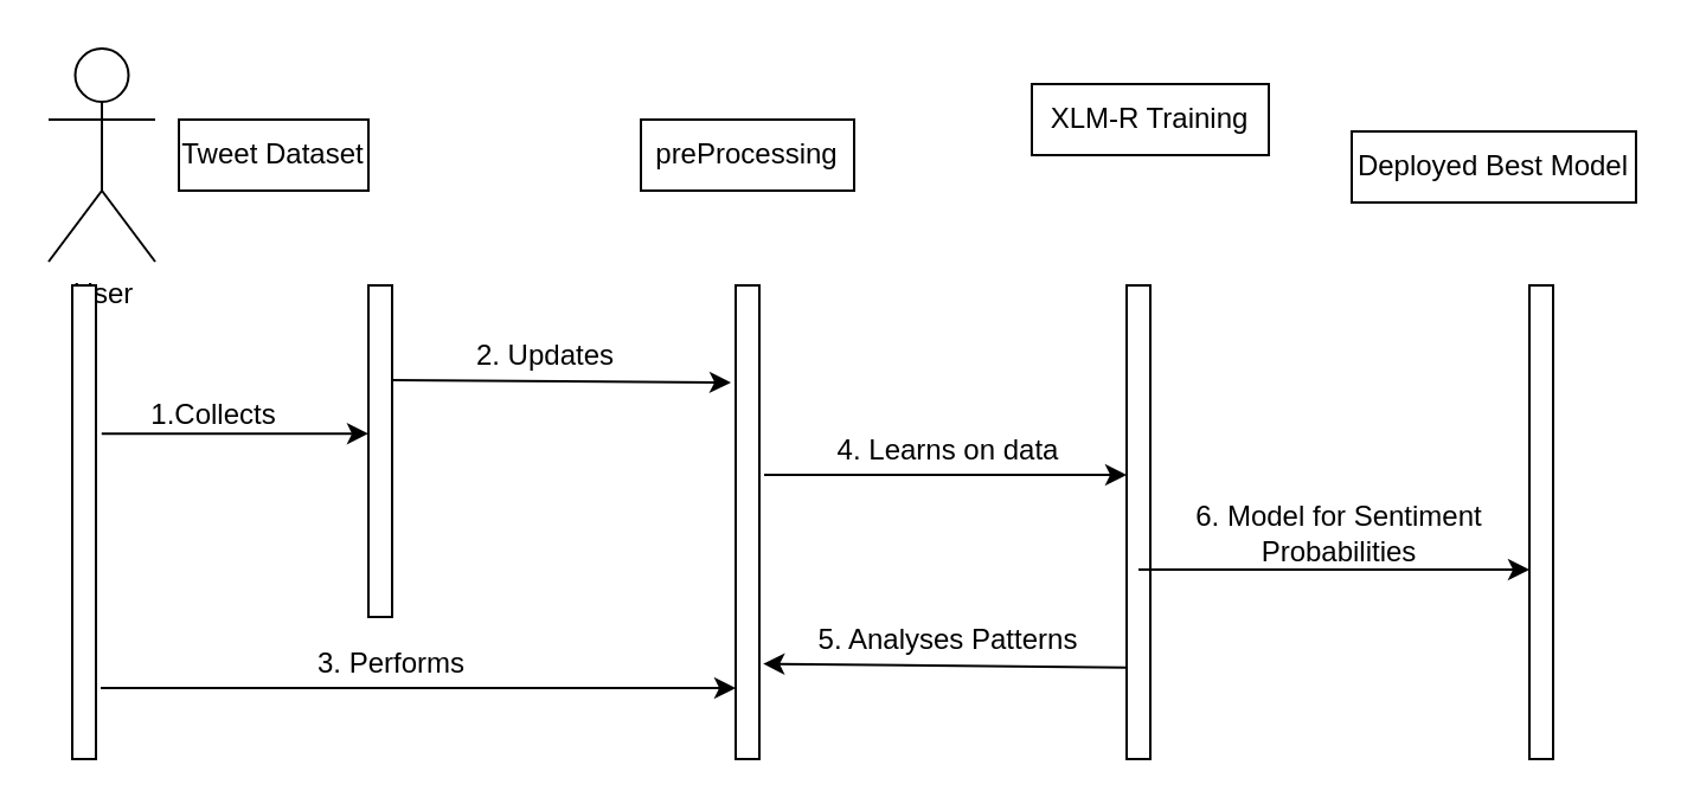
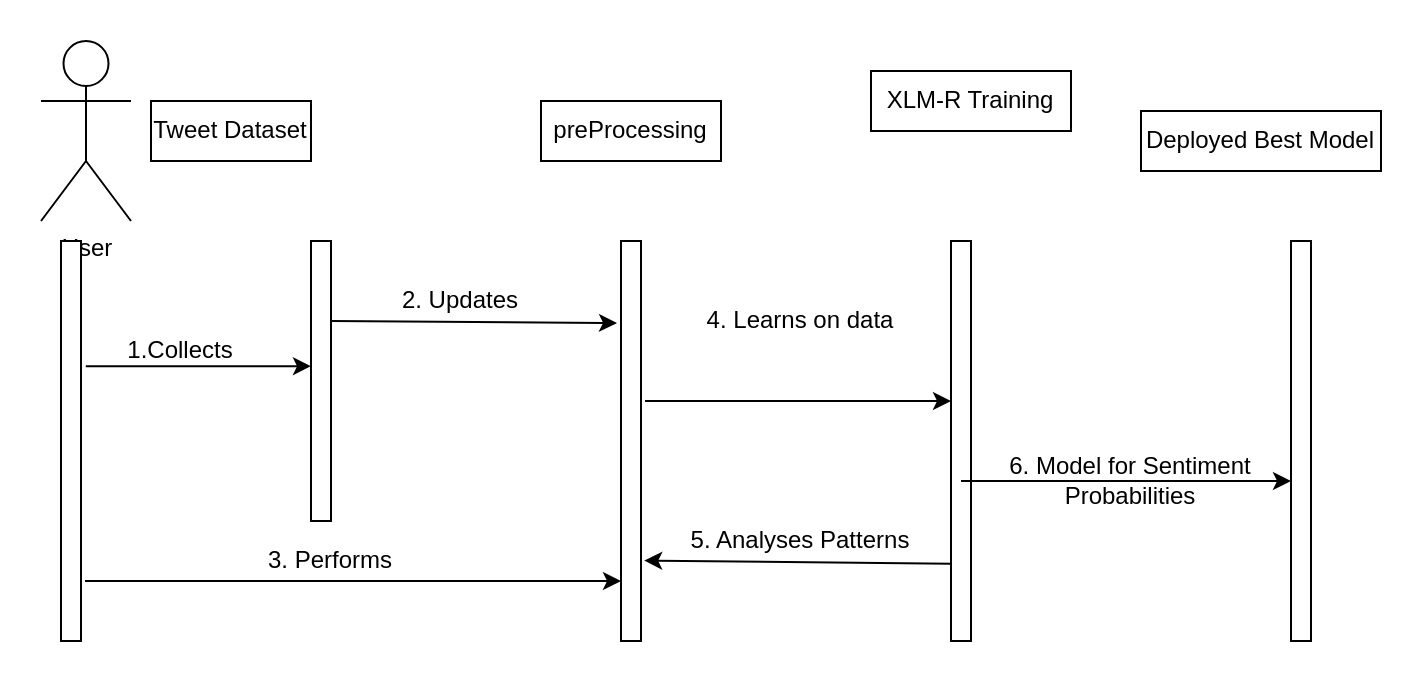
- <mxCell id="17" value="4. Learns on data" style="text;html=1;strokeColor=none;fillColor=none;align=center;verticalAlign=middle;whiteSpace=wrap;rounded=0;" parent="1" vertex="1"><mxGeometry x="350" y="180" width="100" height="20" as="geometry" /></mxCell>
+ <mxCell id="17" value="4. Learns on data" style="text;html=1;strokeColor=none;fillColor=none;align=center;verticalAlign=middle;whiteSpace=wrap;rounded=0;" parent="1" vertex="1"><mxGeometry x="350" y="150" width="100" height="20" as="geometry" /></mxCell>
- <mxCell id="23" value="6. Model for Sentiment Probabilities" style="text;html=1;strokeColor=none;fillColor=none;align=center;verticalAlign=middle;whiteSpace=wrap;rounded=0;" parent="1" vertex="1"><mxGeometry x="500" y="210" width="130" height="30" as="geometry" /></mxCell>
+ <mxCell id="23" value="6. Model for Sentiment Probabilities" style="text;html=1;strokeColor=none;fillColor=none;align=center;verticalAlign=middle;whiteSpace=wrap;rounded=0;" parent="1" vertex="1"><mxGeometry x="500" y="225" width="130" height="30" as="geometry" /></mxCell>
